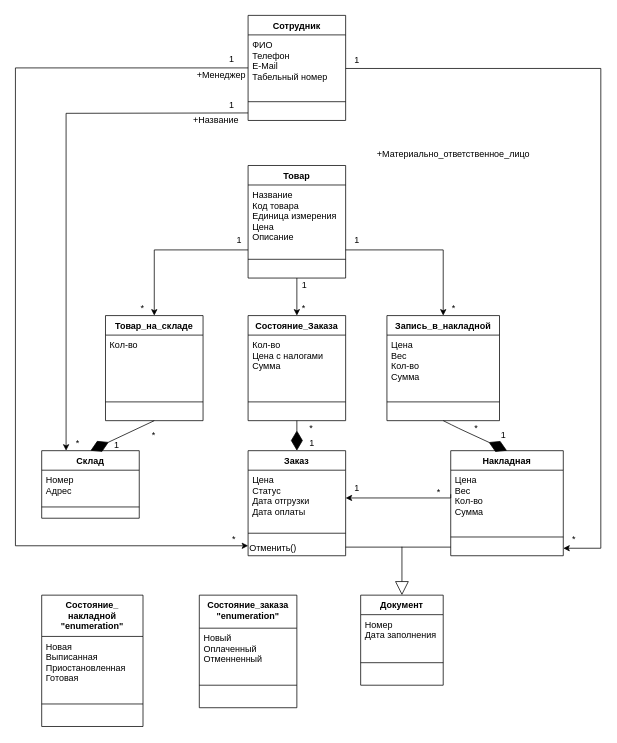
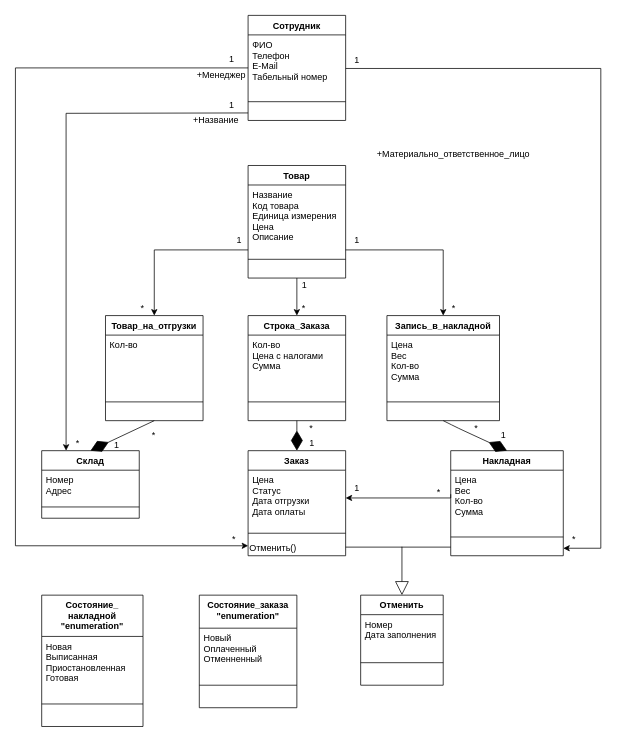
- <mxCell id="13" value="Товар_на_складе" style="swimlane;fontStyle=1;align=center;verticalAlign=top;childLayout=stackLayout;horizontal=1;startSize=26;horizontalStack=0;resizeParent=1;resizeParentMax=0;resizeLast=0;collapsible=1;marginBottom=0;" vertex="1" parent="1"><mxGeometry x="140" y="420" width="130" height="140" as="geometry" /></mxCell>
+ <mxCell id="13" value="Товар_на_отгрузки" style="swimlane;fontStyle=1;align=center;verticalAlign=top;childLayout=stackLayout;horizontal=1;startSize=26;horizontalStack=0;resizeParent=1;resizeParentMax=0;resizeLast=0;collapsible=1;marginBottom=0;" vertex="1" parent="1"><mxGeometry x="140" y="420" width="130" height="140" as="geometry" /></mxCell>
- <mxCell id="16" value="Состояние_Заказа" style="swimlane;fontStyle=1;align=center;verticalAlign=top;childLayout=stackLayout;horizontal=1;startSize=26;horizontalStack=0;resizeParent=1;resizeParentMax=0;resizeLast=0;collapsible=1;marginBottom=0;" vertex="1" parent="1"><mxGeometry x="330" y="420" width="130" height="140" as="geometry" /></mxCell>
+ <mxCell id="16" value="Строка_Заказа" style="swimlane;fontStyle=1;align=center;verticalAlign=top;childLayout=stackLayout;horizontal=1;startSize=26;horizontalStack=0;resizeParent=1;resizeParentMax=0;resizeLast=0;collapsible=1;marginBottom=0;" vertex="1" parent="1"><mxGeometry x="330" y="420" width="130" height="140" as="geometry" /></mxCell>
- <mxCell id="32" value="Документ" style="swimlane;fontStyle=1;align=center;verticalAlign=top;childLayout=stackLayout;horizontal=1;startSize=26;horizontalStack=0;resizeParent=1;resizeParentMax=0;resizeLast=0;collapsible=1;marginBottom=0;" vertex="1" parent="1"><mxGeometry x="480" y="792.5" width="110" height="120" as="geometry" /></mxCell>
+ <mxCell id="32" value="Отменить" style="swimlane;fontStyle=1;align=center;verticalAlign=top;childLayout=stackLayout;horizontal=1;startSize=26;horizontalStack=0;resizeParent=1;resizeParentMax=0;resizeLast=0;collapsible=1;marginBottom=0;" vertex="1" parent="1"><mxGeometry x="480" y="792.5" width="110" height="120" as="geometry" /></mxCell>
